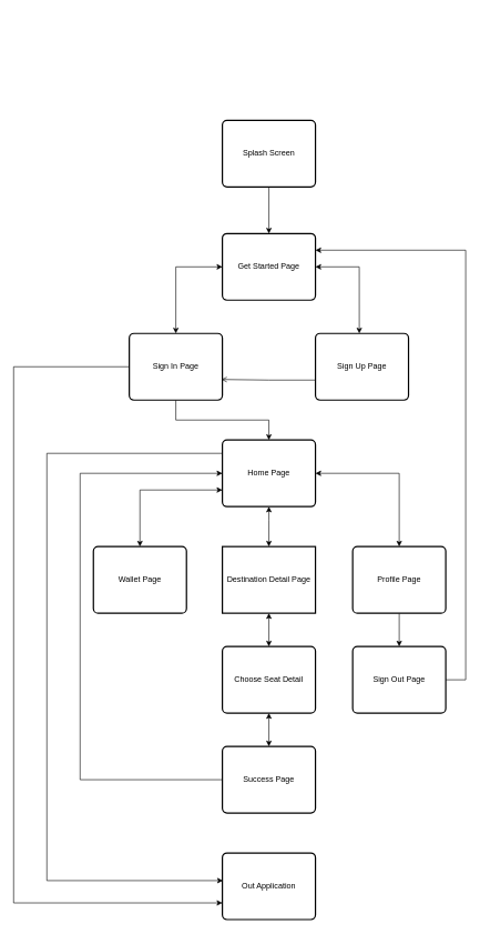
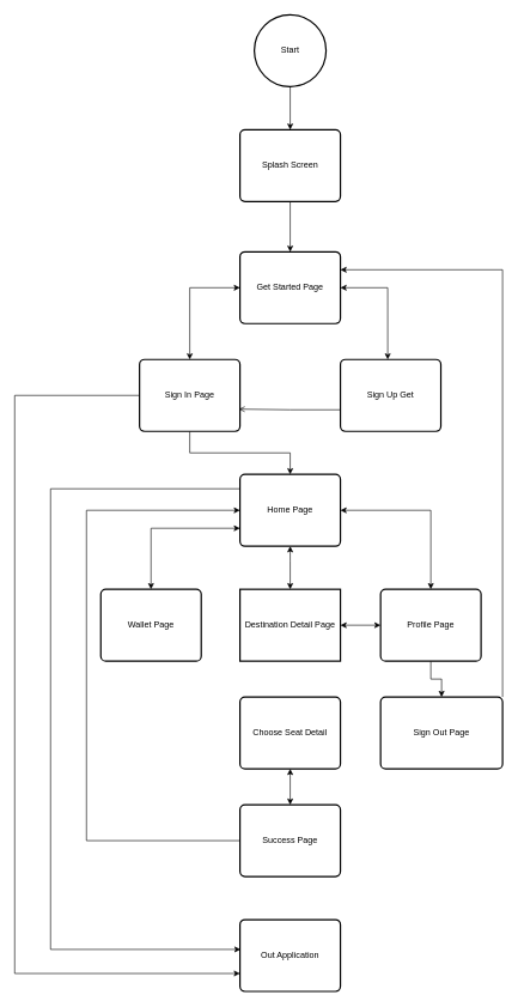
+ <mxCell id="3" value="Start" style="strokeWidth=2;html=1;shape=mxgraph.flowchart.start_2;whiteSpace=wrap;" vertex="1" parent="1"><mxGeometry x="354" y="20" width="100" height="100" as="geometry" /></mxCell>
+ <mxCell id="2" style="edgeStyle=orthogonalEdgeStyle;rounded=0;orthogonalLoop=1;jettySize=auto;html=1;entryX=0.5;entryY=0;entryDx=0;entryDy=0;" edge="1" parent="1" source="3" target="6"><mxGeometry relative="1" as="geometry" /></mxCell>
- <mxCell id="10" value="Sign Up Page" style="rounded=1;whiteSpace=wrap;html=1;absoluteArcSize=1;arcSize=14;strokeWidth=2;" vertex="1" parent="1"><mxGeometry x="474" y="500" width="140" height="100" as="geometry" /></mxCell>
+ <mxCell id="10" value="Sign Up Get" style="rounded=1;whiteSpace=wrap;html=1;absoluteArcSize=1;arcSize=14;strokeWidth=2;" vertex="1" parent="1"><mxGeometry x="474" y="500" width="140" height="100" as="geometry" /></mxCell>
- <mxCell id="22" style="edgeStyle=orthogonalEdgeStyle;rounded=0;orthogonalLoop=1;jettySize=auto;html=1;entryX=0.5;entryY=0;entryDx=0;entryDy=0;startArrow=classic;startFill=1;" edge="1" parent="1" source="23" target="21"><mxGeometry relative="1" as="geometry" /></mxCell>
+ <mxCell id="22" style="edgeStyle=orthogonalEdgeStyle;rounded=0;orthogonalLoop=1;jettySize=auto;html=1;startArrow=classic;startFill=1;" edge="1" parent="1" source="23" target="19"><mxGeometry relative="1" as="geometry" /></mxCell>
- <mxCell id="12" value="Sign Out Page" style="rounded=1;whiteSpace=wrap;html=1;absoluteArcSize=1;arcSize=14;strokeWidth=2;" vertex="1" parent="1"><mxGeometry x="530" y="970" width="140" height="100" as="geometry" /></mxCell>
+ <mxCell id="12" value="Sign Out Page" style="rounded=1;whiteSpace=wrap;html=1;absoluteArcSize=1;arcSize=14;strokeWidth=2;" vertex="1" parent="1"><mxGeometry x="530" y="970" width="170" height="100" as="geometry" /></mxCell>
